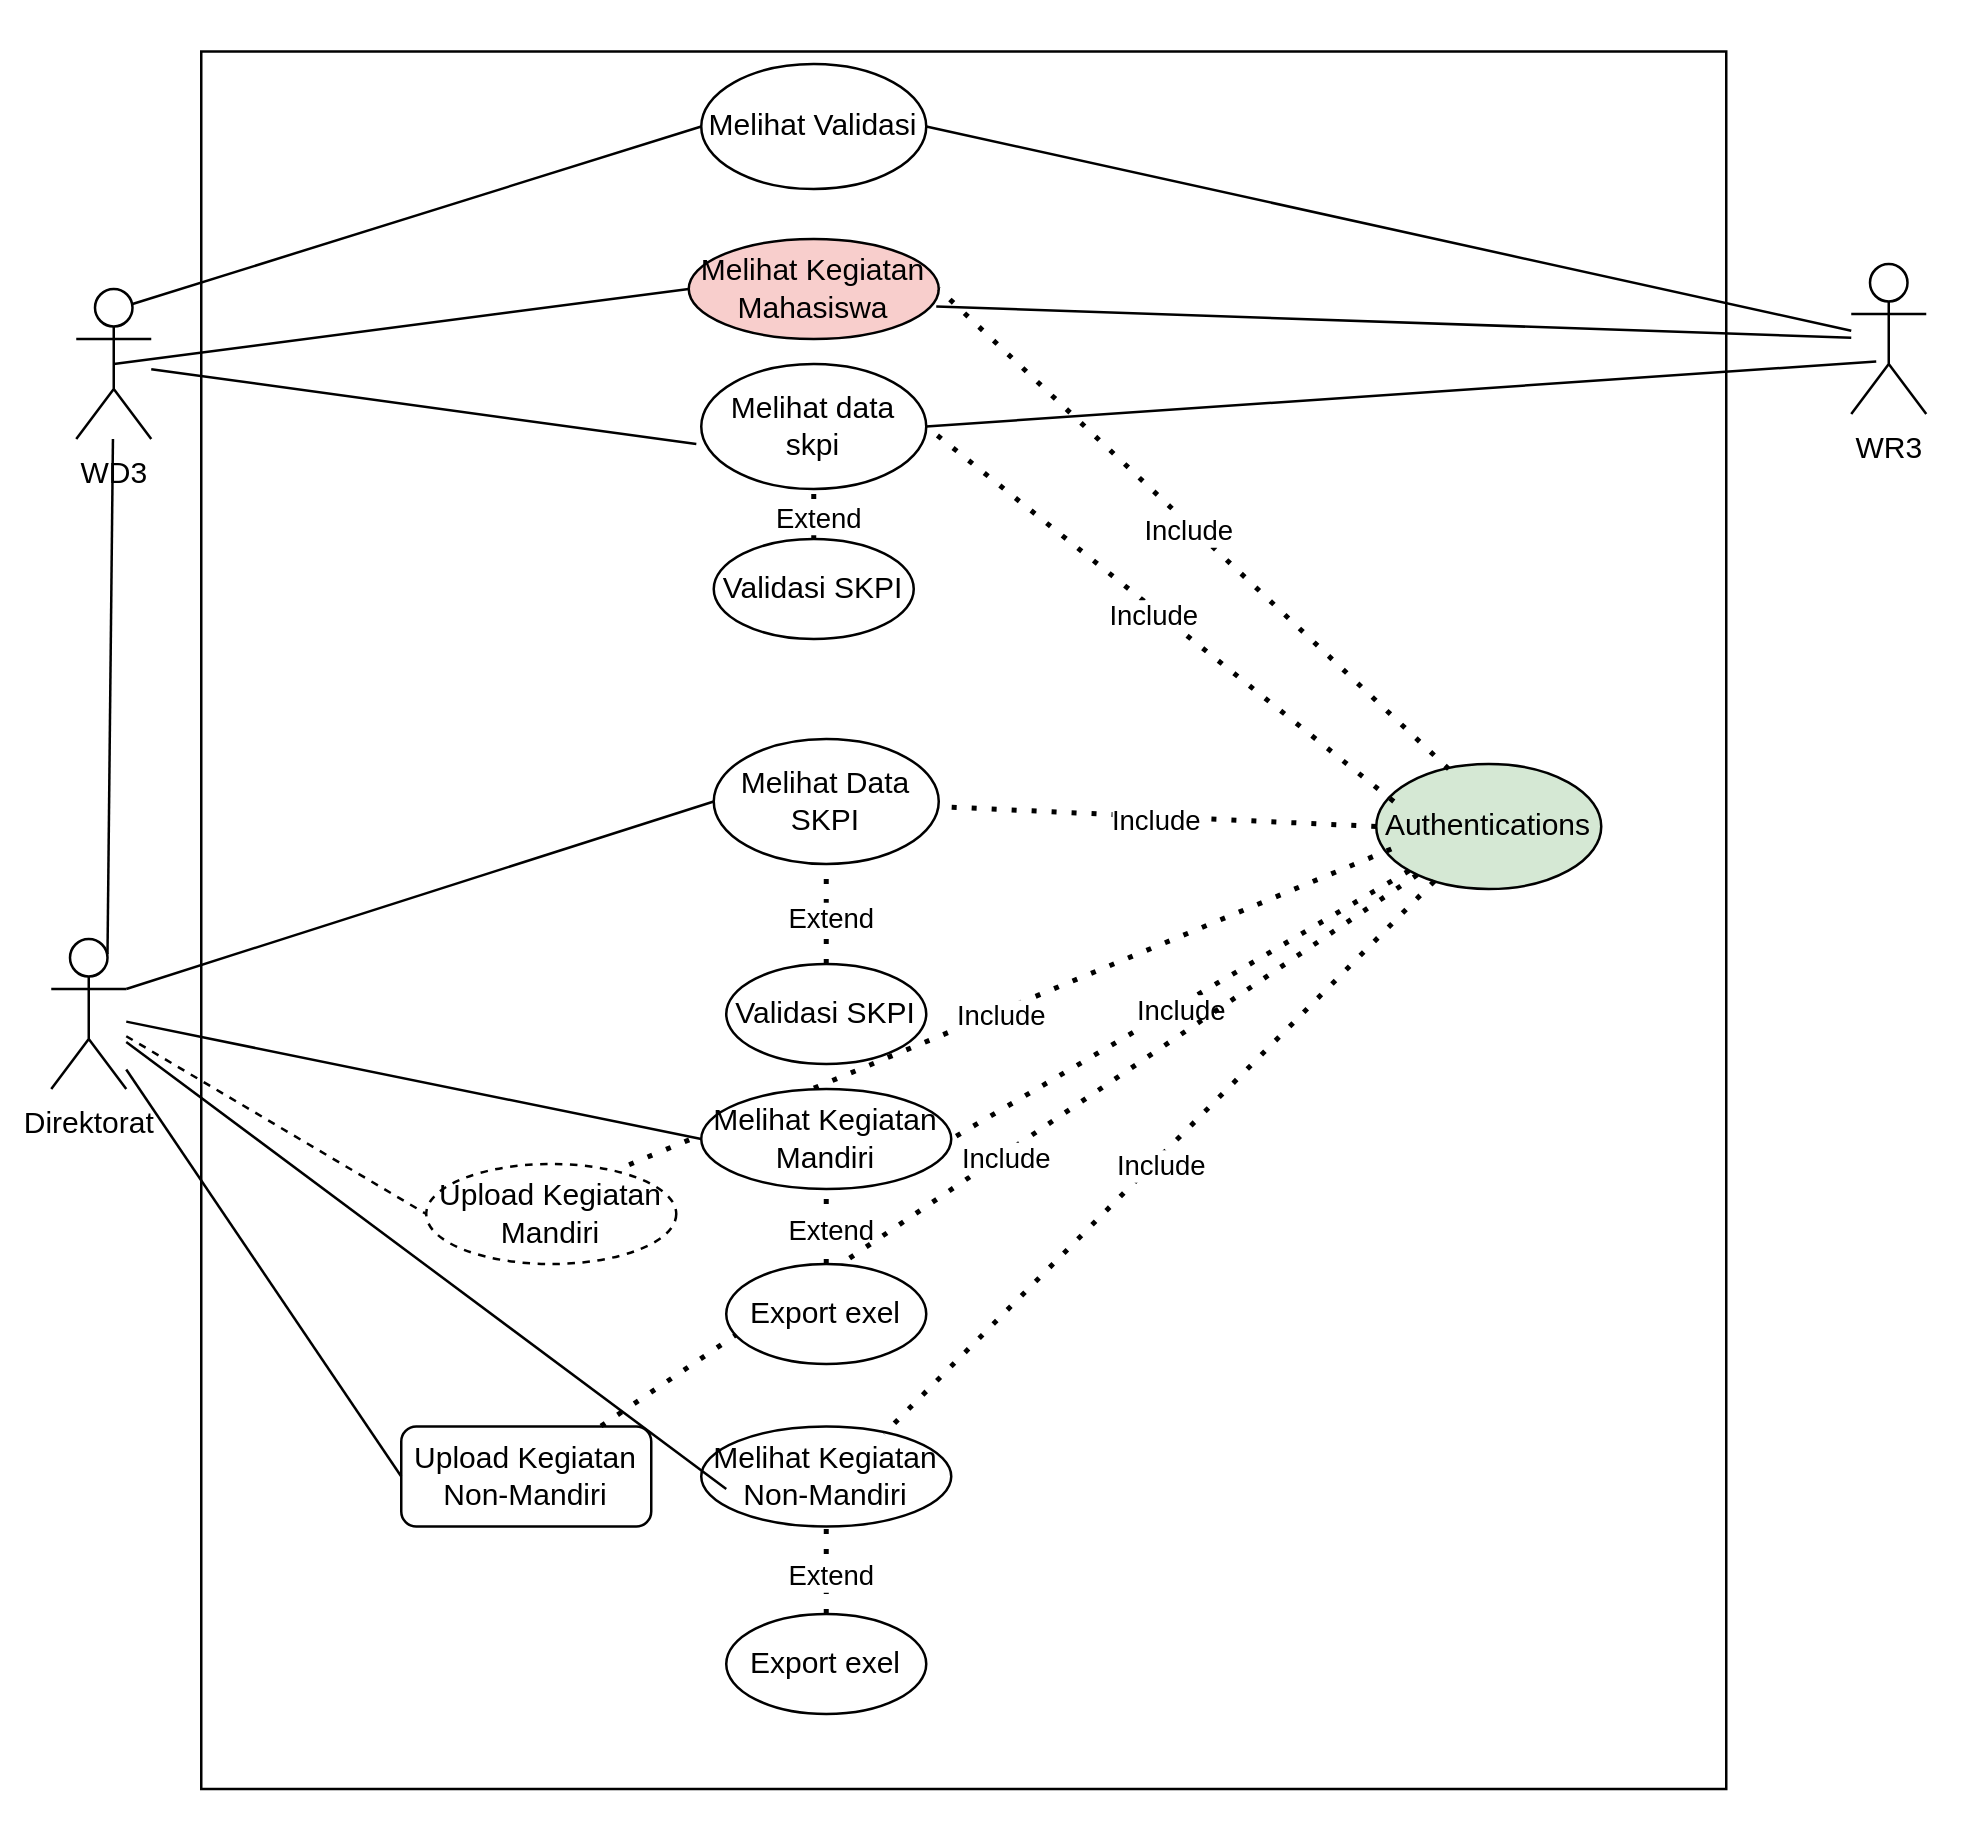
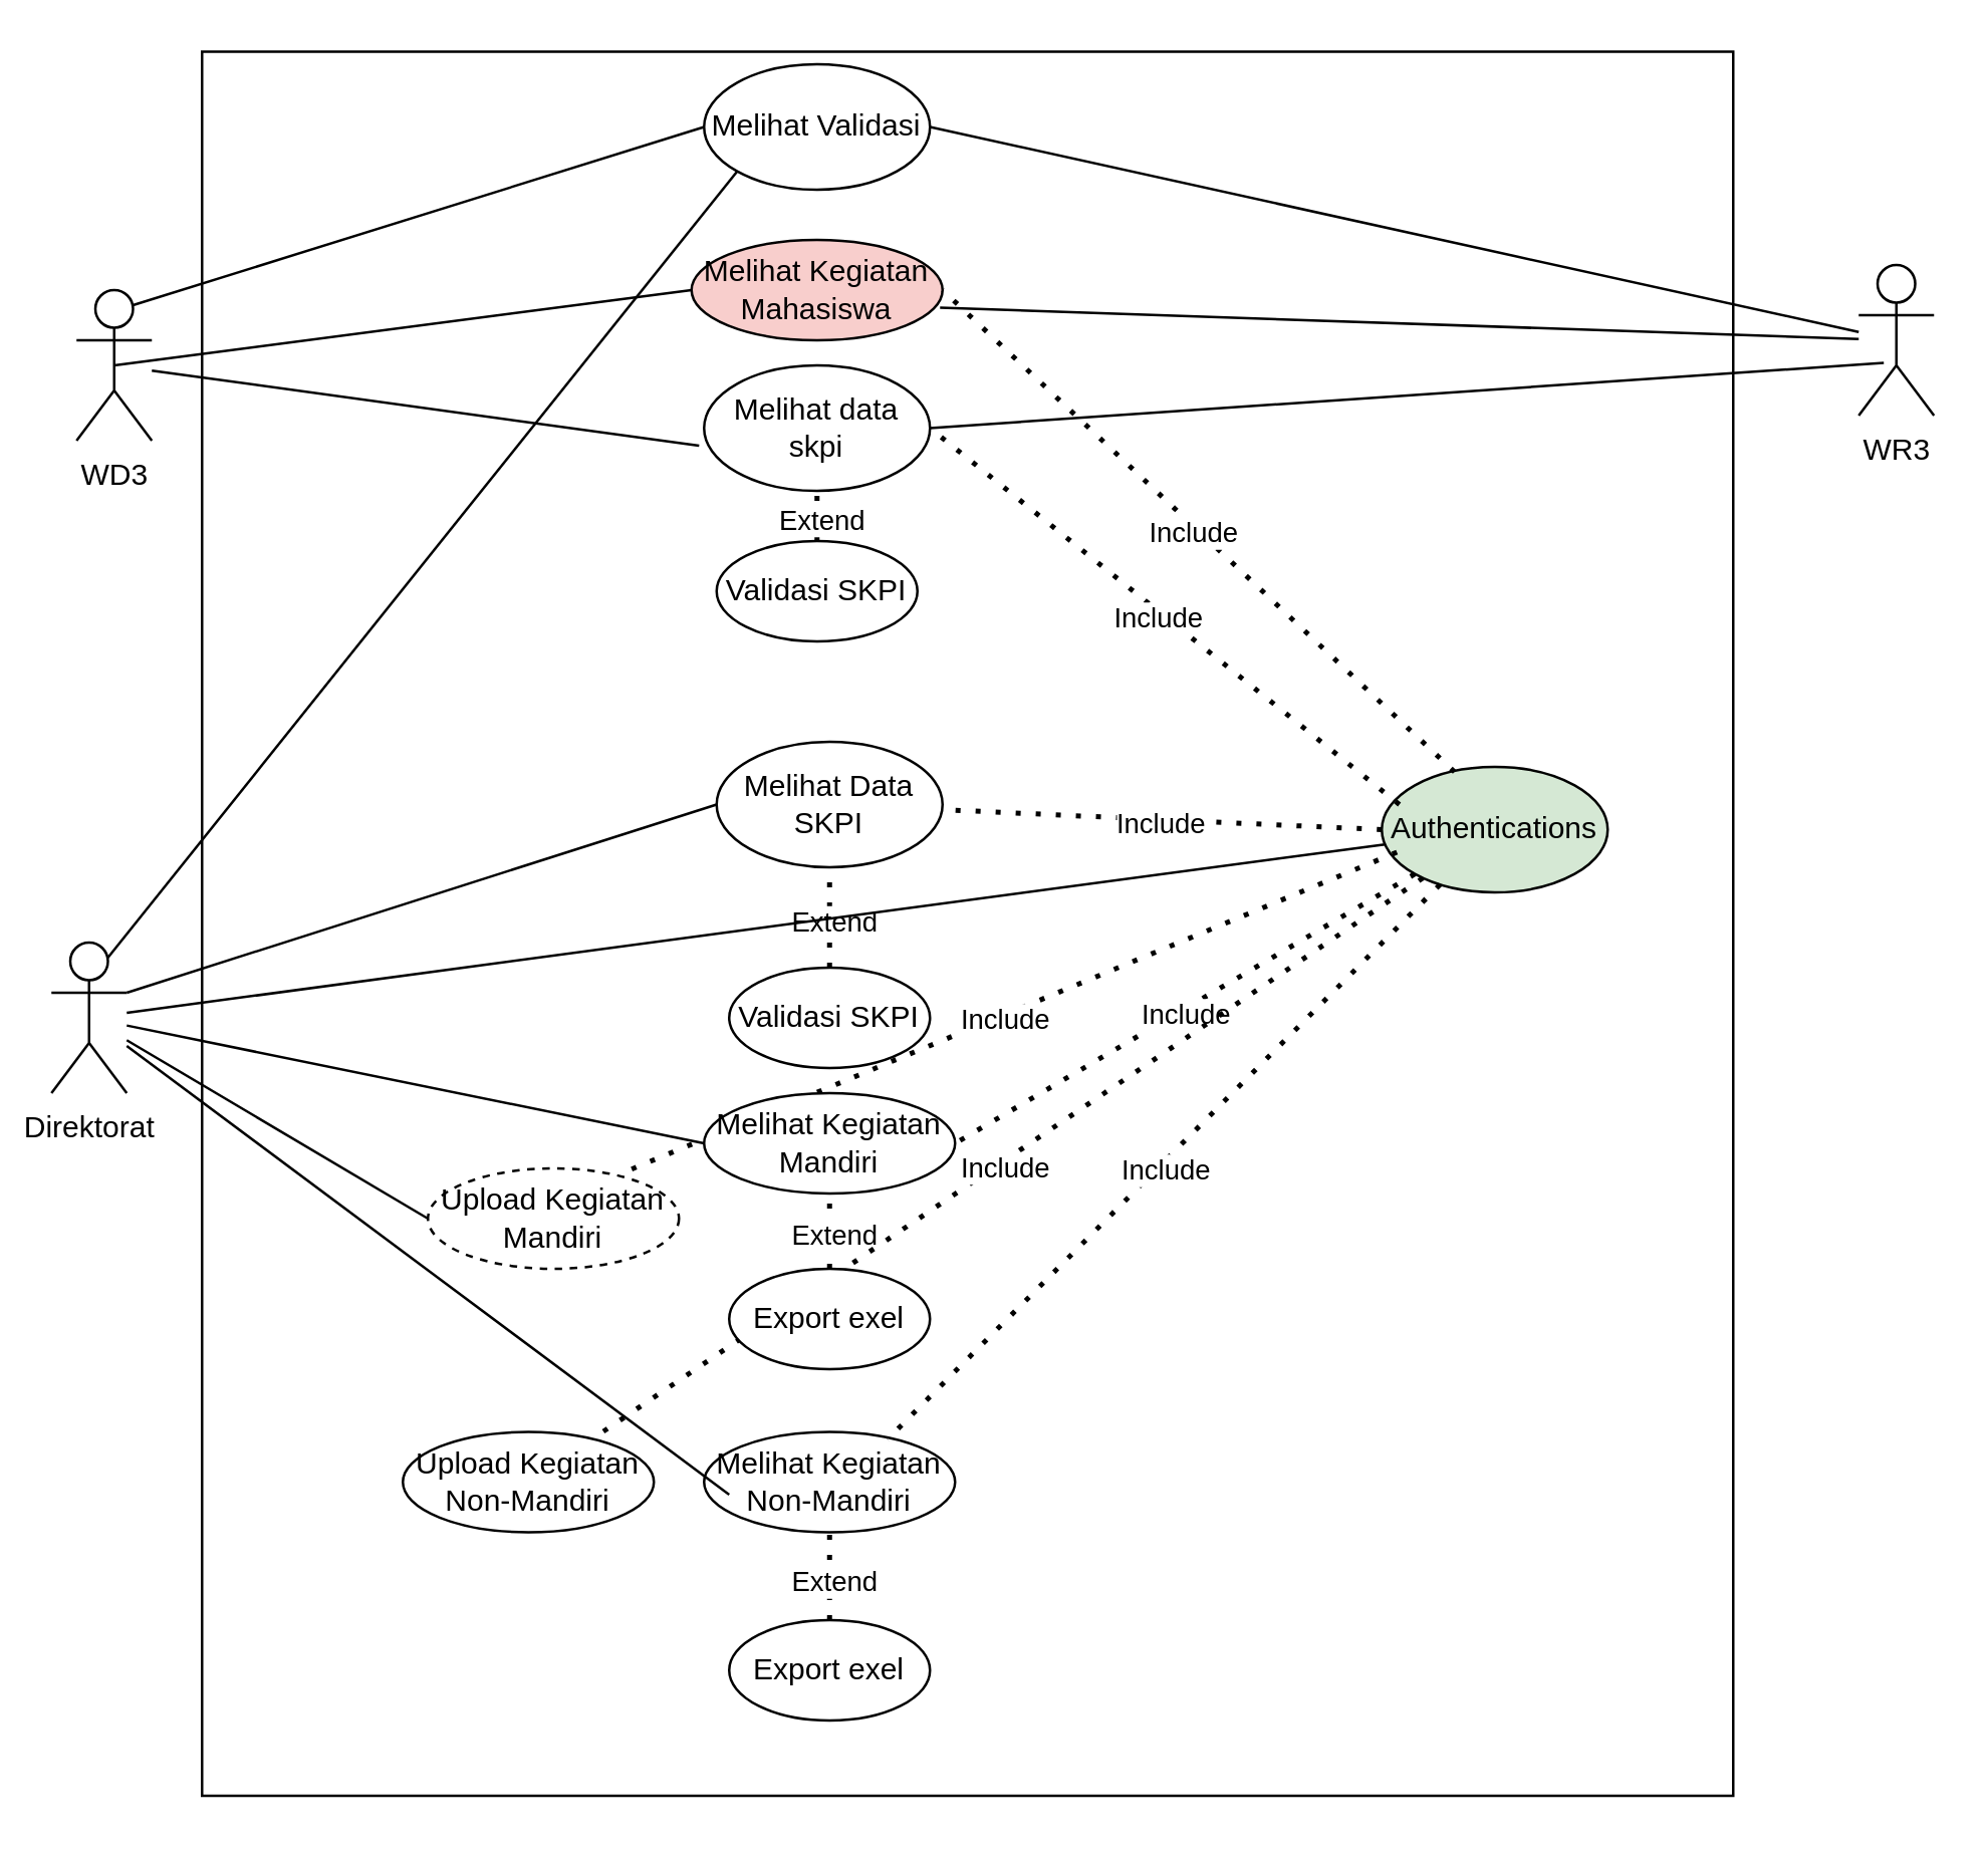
- <mxCell id="21" value="" style="endArrow=none;html=1;rounded=0;exitX=0.75;exitY=0.1;exitDx=0;exitDy=0;exitPerimeter=0;" edge="1" parent="1" source="3" target="2"><mxGeometry width="50" height="50" relative="1" as="geometry"><mxPoint x="60" y="405" as="sourcePoint" /><mxPoint x="295" y="330" as="targetPoint" /></mxGeometry></mxCell>
+ <mxCell id="21" value="" style="endArrow=none;html=1;rounded=0;entryX=0;entryY=1;entryDx=0;entryDy=0;exitX=0.75;exitY=0.1;exitDx=0;exitDy=0;exitPerimeter=0;" edge="1" parent="1" source="3" target="9"><mxGeometry width="50" height="50" relative="1" as="geometry"><mxPoint x="60" y="405" as="sourcePoint" /><mxPoint x="295" y="330" as="targetPoint" /></mxGeometry></mxCell>
- <mxCell id="29" value="" style="endArrow=none;html=1;rounded=0;entryX=0;entryY=0.5;entryDx=0;entryDy=0;dashed=1;" edge="1" parent="1" source="3" target="28"><mxGeometry width="50" height="50" relative="1" as="geometry"><mxPoint x="60" y="418" as="sourcePoint" /><mxPoint x="290" y="465" as="targetPoint" /></mxGeometry></mxCell>
+ <mxCell id="29" value="" style="endArrow=none;html=1;rounded=0;entryX=0;entryY=0.5;entryDx=0;entryDy=0;" edge="1" parent="1" source="3" target="28"><mxGeometry width="50" height="50" relative="1" as="geometry"><mxPoint x="60" y="418" as="sourcePoint" /><mxPoint x="290" y="465" as="targetPoint" /></mxGeometry></mxCell>
- <mxCell id="36" value="" style="endArrow=none;html=1;rounded=0;entryX=0;entryY=0.5;entryDx=0;entryDy=0;" edge="1" parent="1" source="3" target="35"><mxGeometry width="50" height="50" relative="1" as="geometry"><mxPoint x="60" y="426" as="sourcePoint" /><mxPoint x="300" y="605" as="targetPoint" /></mxGeometry></mxCell>
+ <mxCell id="36" value="" style="endArrow=none;html=1;rounded=0;" edge="1" parent="1" source="3" target="15"><mxGeometry width="50" height="50" relative="1" as="geometry"><mxPoint x="60" y="426" as="sourcePoint" /><mxPoint x="300" y="605" as="targetPoint" /></mxGeometry></mxCell>
- <mxCell id="35" value="Upload Kegiatan Non-Mandiri" style="whiteSpace=wrap;html=1;rounded=1;" vertex="1" parent="1"><mxGeometry x="160" y="570" width="100" height="40" as="geometry" /></mxCell>
+ <mxCell id="35" value="Upload Kegiatan Non-Mandiri" style="ellipse;whiteSpace=wrap;html=1;" vertex="1" parent="1"><mxGeometry x="160" y="570" width="100" height="40" as="geometry" /></mxCell>
